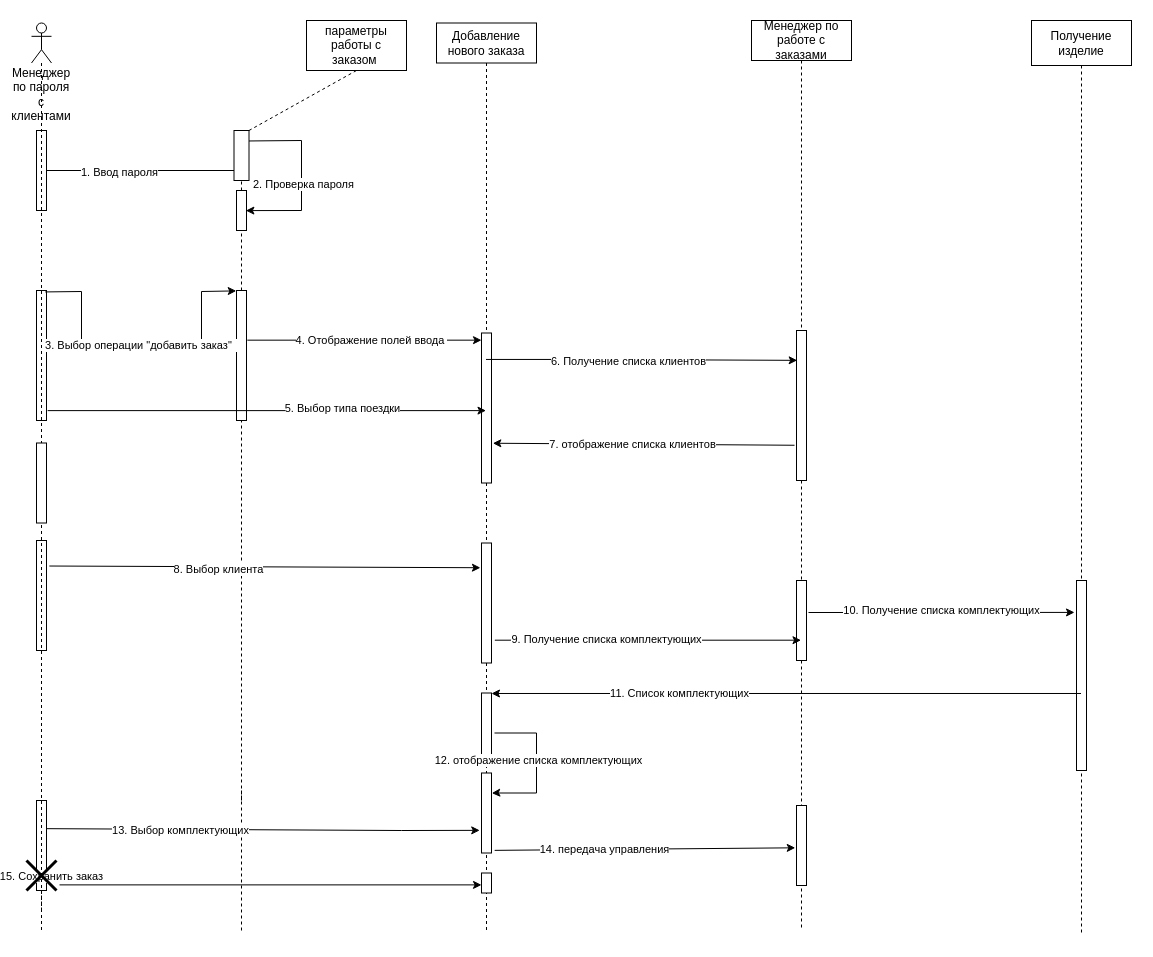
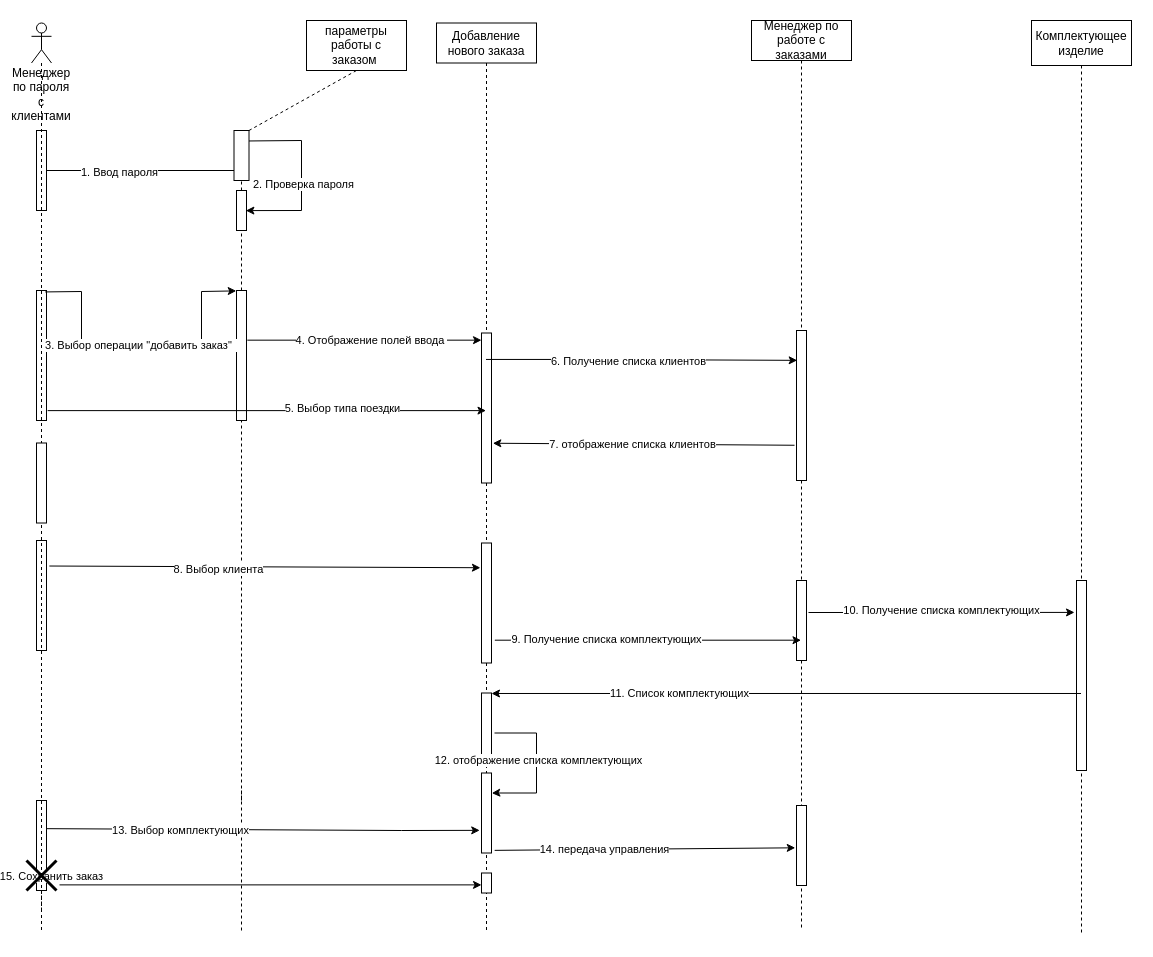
- <mxCell id="36" value="Получение изделие" style="shape=umlLifeline;perimeter=lifelinePerimeter;whiteSpace=wrap;html=1;container=1;collapsible=0;recursiveResize=0;outlineConnect=0;size=45;" parent="1" vertex="1"><mxGeometry x="1025" y="20" width="100" height="915" as="geometry" /></mxCell>
+ <mxCell id="36" value="Комплектующее изделие" style="shape=umlLifeline;perimeter=lifelinePerimeter;whiteSpace=wrap;html=1;container=1;collapsible=0;recursiveResize=0;outlineConnect=0;size=45;" parent="1" vertex="1"><mxGeometry x="1025" y="20" width="100" height="915" as="geometry" /></mxCell>
